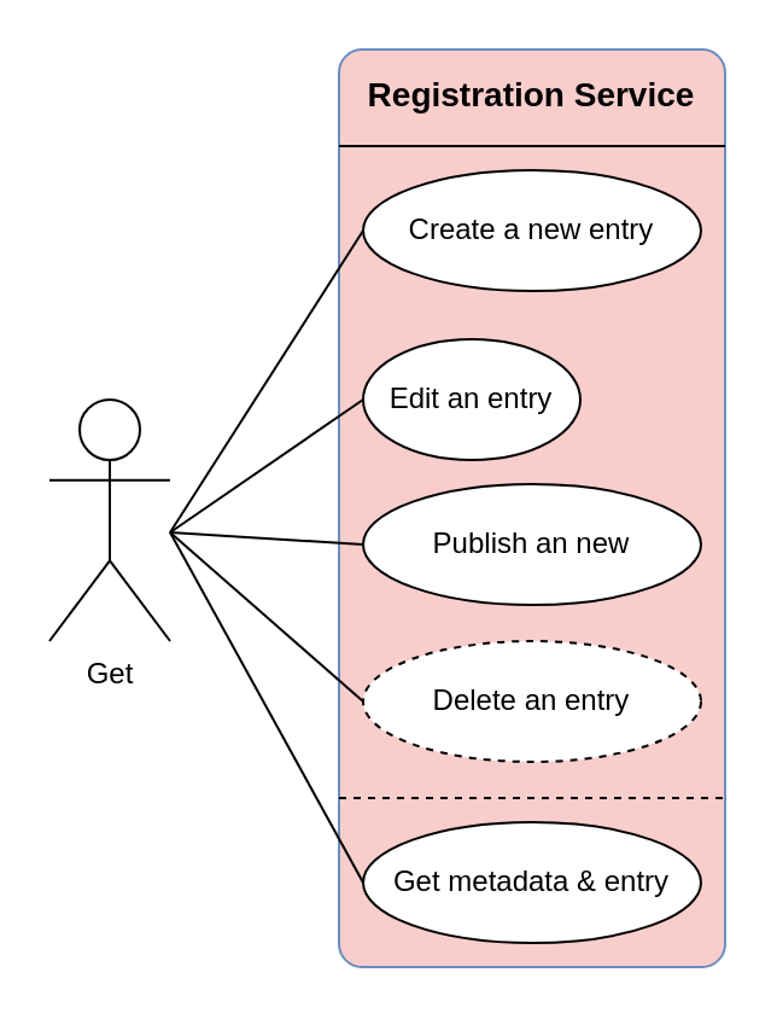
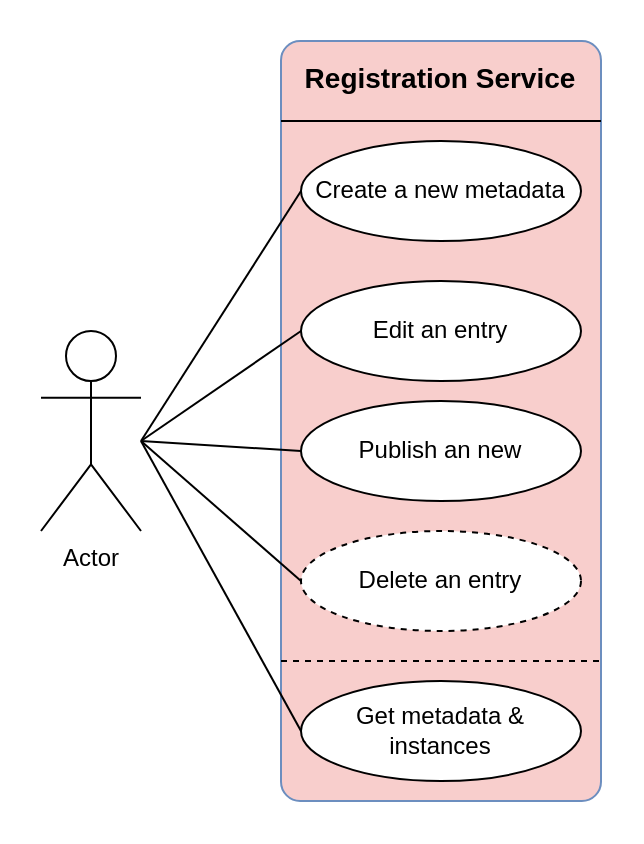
- <mxCell id="4" value="Create a new entry" style="ellipse;whiteSpace=wrap;html=1;" parent="1" vertex="1"><mxGeometry x="150" y="70" width="140" height="50" as="geometry" /></mxCell>
+ <mxCell id="4" value="Create a new metadata" style="ellipse;whiteSpace=wrap;html=1;" parent="1" vertex="1"><mxGeometry x="150" y="70" width="140" height="50" as="geometry" /></mxCell>
- <mxCell id="5" value="Edit an entry" style="ellipse;whiteSpace=wrap;html=1;" parent="1" vertex="1"><mxGeometry x="150" y="140" width="90" height="50" as="geometry" /></mxCell>
+ <mxCell id="5" value="Edit an entry" style="ellipse;whiteSpace=wrap;html=1;" parent="1" vertex="1"><mxGeometry x="150" y="140" width="140" height="50" as="geometry" /></mxCell>
- <mxCell id="3" value="Get" style="shape=umlActor;verticalLabelPosition=bottom;labelBackgroundColor=#ffffff;verticalAlign=top;html=1;" parent="1" vertex="1"><mxGeometry x="20" y="165" width="50" height="100" as="geometry" /></mxCell>
+ <mxCell id="3" value="Actor" style="shape=umlActor;verticalLabelPosition=bottom;labelBackgroundColor=#ffffff;verticalAlign=top;html=1;" parent="1" vertex="1"><mxGeometry x="20" y="165" width="50" height="100" as="geometry" /></mxCell>
- <mxCell id="14" value="Get metadata &amp;amp; entry" style="ellipse;whiteSpace=wrap;html=1;" vertex="1" parent="1"><mxGeometry x="150" y="340" width="140" height="50" as="geometry" /></mxCell>
+ <mxCell id="14" value="Get metadata &amp;amp; instances" style="ellipse;whiteSpace=wrap;html=1;" vertex="1" parent="1"><mxGeometry x="150" y="340" width="140" height="50" as="geometry" /></mxCell>
